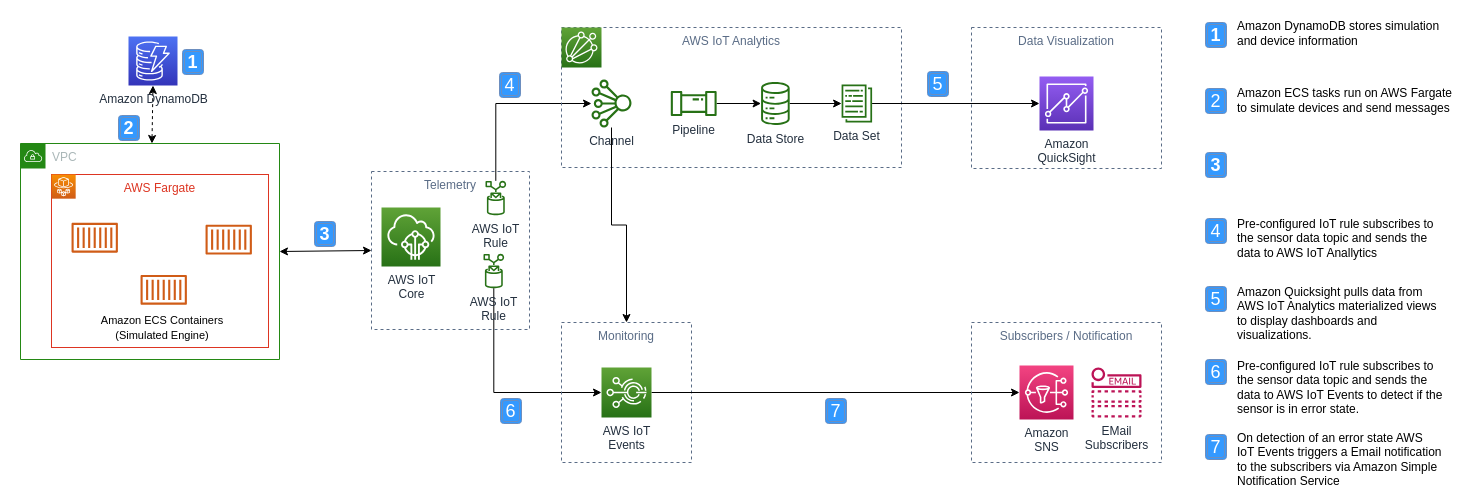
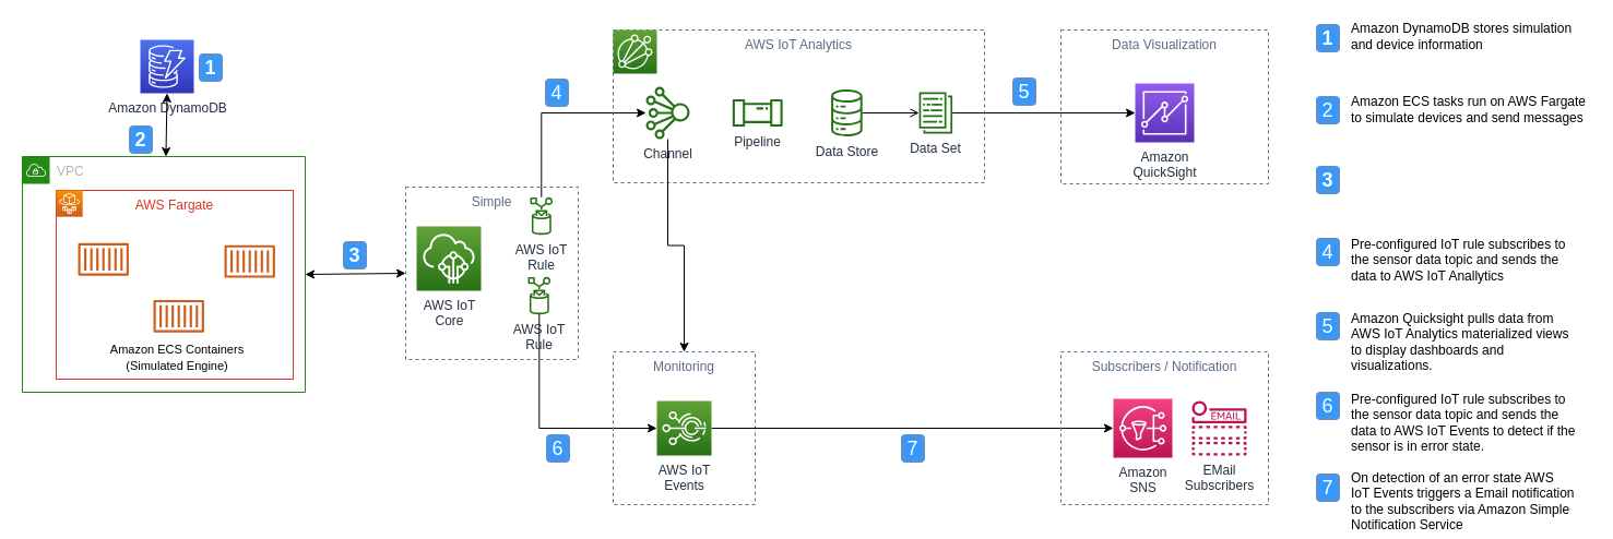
- <mxCell id="11" style="edgeStyle=orthogonalEdgeStyle;rounded=0;orthogonalLoop=1;jettySize=auto;html=1;" parent="1" source="12" target="14" edge="1"><mxGeometry relative="1" as="geometry" /></mxCell>
- <mxCell id="13" style="edgeStyle=orthogonalEdgeStyle;rounded=0;orthogonalLoop=1;jettySize=auto;html=1;" parent="1" source="14" target="15" edge="1"><mxGeometry relative="1" as="geometry" /></mxCell>
+ <mxCell id="13" style="edgeStyle=orthogonalEdgeStyle;rounded=0;orthogonalLoop=1;jettySize=auto;html=1;endArrow=open;" parent="1" source="14" target="15" edge="1"><mxGeometry relative="1" as="geometry" /></mxCell>
- <mxCell id="50" value="" style="endArrow=classic;startArrow=classic;html=1;fontSize=12;entryX=0.5;entryY=1;entryDx=0;entryDy=0;entryPerimeter=0;dashed=1;" parent="1" source="40" target="49" edge="1"><mxGeometry width="50" height="50" relative="1" as="geometry"><mxPoint x="219" y="482" as="sourcePoint" /><mxPoint x="269" y="432" as="targetPoint" /></mxGeometry></mxCell>
+ <mxCell id="50" value="" style="endArrow=classic;startArrow=classic;html=1;fontSize=12;entryX=0.5;entryY=1;entryDx=0;entryDy=0;entryPerimeter=0;" parent="1" source="40" target="49" edge="1"><mxGeometry width="50" height="50" relative="1" as="geometry"><mxPoint x="219" y="482" as="sourcePoint" /><mxPoint x="269" y="432" as="targetPoint" /></mxGeometry></mxCell>
- <mxCell id="3" value="Telemetry" style="fillColor=none;strokeColor=#5A6C86;dashed=1;verticalAlign=top;fontStyle=0;fontColor=#5A6C86;" parent="1" vertex="1"><mxGeometry x="371" y="171" width="158" height="158" as="geometry" /></mxCell>
+ <mxCell id="3" value="Simple" style="fillColor=none;strokeColor=#5A6C86;dashed=1;verticalAlign=top;fontStyle=0;fontColor=#5A6C86;" parent="1" vertex="1"><mxGeometry x="371" y="171" width="158" height="158" as="geometry" /></mxCell>
